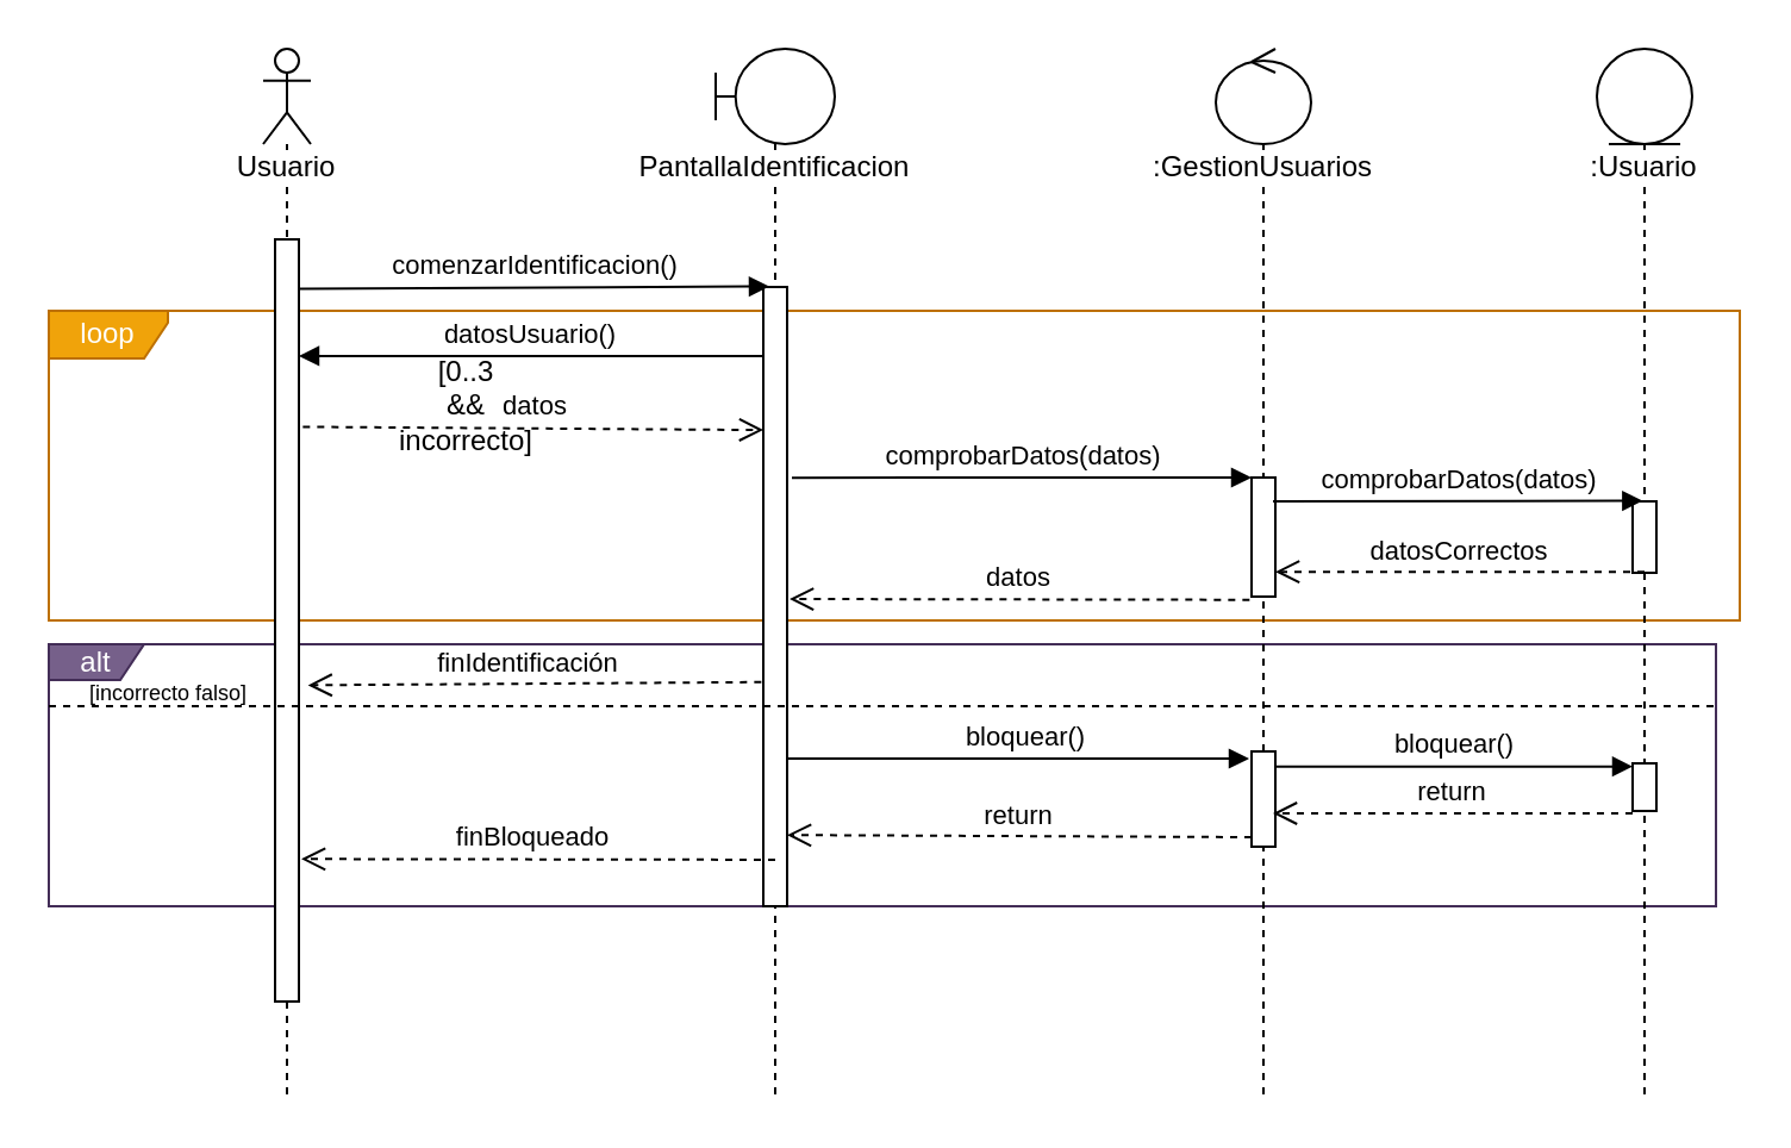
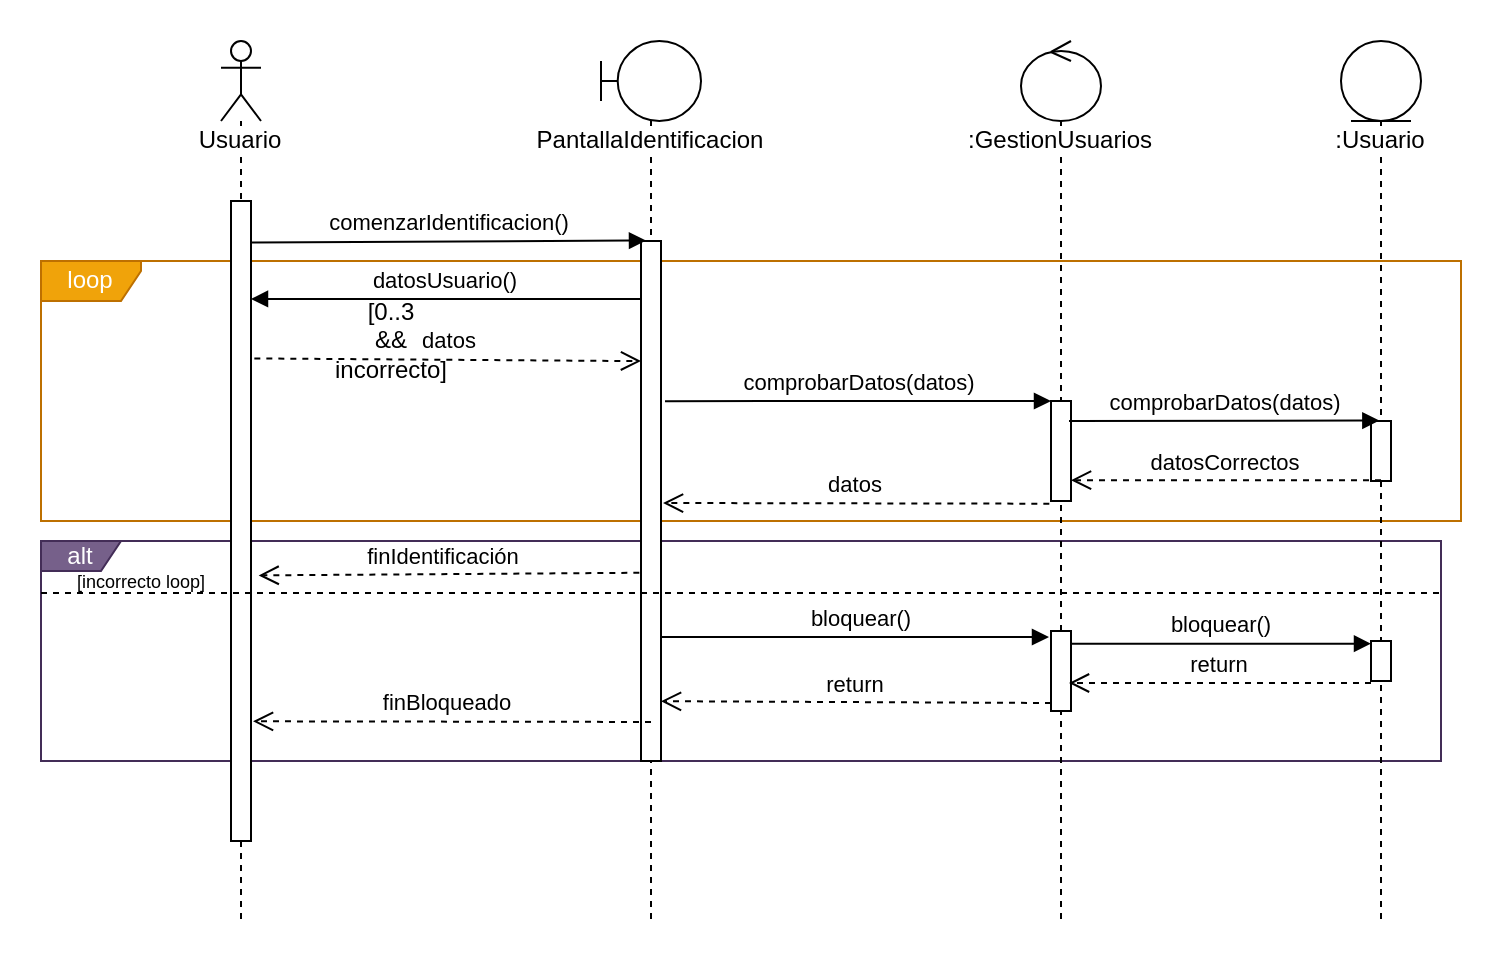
- <mxCell id="21" value="&lt;font style=&quot;font-size: 9px&quot;&gt;[incorrecto falso]&lt;/font&gt;" style="text;html=1;align=center;verticalAlign=middle;resizable=0;points=[];autosize=1;" parent="1" vertex="1"><mxGeometry x="30" y="280" width="80" height="20" as="geometry" /></mxCell>
+ <mxCell id="21" value="&lt;font style=&quot;font-size: 9px&quot;&gt;[incorrecto loop]&lt;/font&gt;" style="text;html=1;align=center;verticalAlign=middle;resizable=0;points=[];autosize=1;" parent="1" vertex="1"><mxGeometry x="30" y="280" width="80" height="20" as="geometry" /></mxCell>
